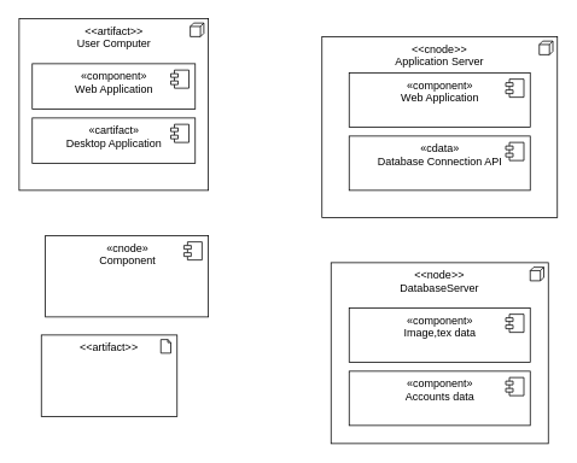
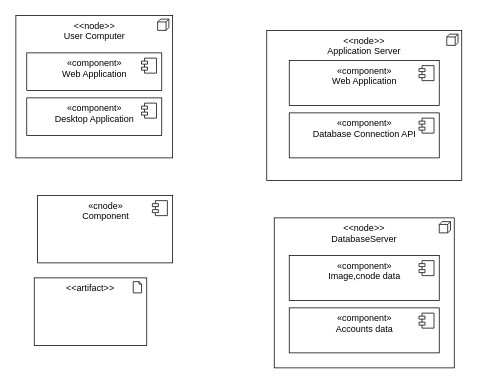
- <mxCell id="3" value="&amp;lt;&amp;lt;artifact&amp;gt;&amp;gt;&lt;br&gt;User Computer" style="html=1;outlineConnect=0;whiteSpace=wrap;shape=mxgraph.archimate.application;appType=node;align=center;verticalAlign=top;" parent="1" vertex="1"><mxGeometry x="20.5" y="20" width="209" height="190" as="geometry" /></mxCell>
+ <mxCell id="3" value="&amp;lt;&amp;lt;node&amp;gt;&amp;gt;&lt;br&gt;User Computer" style="html=1;outlineConnect=0;whiteSpace=wrap;shape=mxgraph.archimate.application;appType=node;align=center;verticalAlign=top;" parent="1" vertex="1"><mxGeometry x="20.5" y="20" width="209" height="190" as="geometry" /></mxCell>
- <mxCell id="4" value="&amp;lt;&amp;lt;cnode&amp;gt;&amp;gt;&lt;br&gt;Application Server" style="html=1;outlineConnect=0;whiteSpace=wrap;shape=mxgraph.archimate.application;appType=node;align=center;verticalAlign=top;" parent="1" vertex="1"><mxGeometry x="355" y="40" width="260" height="200" as="geometry" /></mxCell>
+ <mxCell id="4" value="&amp;lt;&amp;lt;node&amp;gt;&amp;gt;&lt;br&gt;Application Server" style="html=1;outlineConnect=0;whiteSpace=wrap;shape=mxgraph.archimate.application;appType=node;align=center;verticalAlign=top;" parent="1" vertex="1"><mxGeometry x="355" y="40" width="260" height="200" as="geometry" /></mxCell>
- <mxCell id="14" value="«c&lt;span style=&quot;border-color: var(--border-color);&quot;&gt;artifact&lt;/span&gt;»&lt;br&gt;Desktop Application" style="html=1;dropTarget=0;verticalAlign=top;" vertex="1" parent="1"><mxGeometry x="35" y="130" width="180" height="50" as="geometry" /></mxCell>
+ <mxCell id="14" value="«c&lt;span style=&quot;border-color: var(--border-color);&quot;&gt;omponent&lt;/span&gt;»&lt;br&gt;Desktop Application" style="html=1;dropTarget=0;verticalAlign=top;" vertex="1" parent="1"><mxGeometry x="35" y="130" width="180" height="50" as="geometry" /></mxCell>
- <mxCell id="10" value="«c&lt;span style=&quot;border-color: var(--border-color);&quot;&gt;data&lt;/span&gt;»&lt;br&gt;Database Connection API" style="html=1;dropTarget=0;verticalAlign=top;" vertex="1" parent="1"><mxGeometry x="385" y="150" width="200" height="60" as="geometry" /></mxCell>
+ <mxCell id="10" value="«c&lt;span style=&quot;border-color: var(--border-color);&quot;&gt;omponent&lt;/span&gt;»&lt;br&gt;Database Connection API" style="html=1;dropTarget=0;verticalAlign=top;" vertex="1" parent="1"><mxGeometry x="385" y="150" width="200" height="60" as="geometry" /></mxCell>
- <mxCell id="16" value="«c&lt;span style=&quot;border-color: var(--border-color);&quot;&gt;omponent&lt;/span&gt;»&lt;br&gt;Image,tex data" style="html=1;dropTarget=0;verticalAlign=top;" vertex="1" parent="1"><mxGeometry x="385" y="340" width="200" height="60" as="geometry" /></mxCell>
+ <mxCell id="16" value="«c&lt;span style=&quot;border-color: var(--border-color);&quot;&gt;omponent&lt;/span&gt;»&lt;br&gt;Image,cnode data" style="html=1;dropTarget=0;verticalAlign=top;" vertex="1" parent="1"><mxGeometry x="385" y="340" width="200" height="60" as="geometry" /></mxCell>
